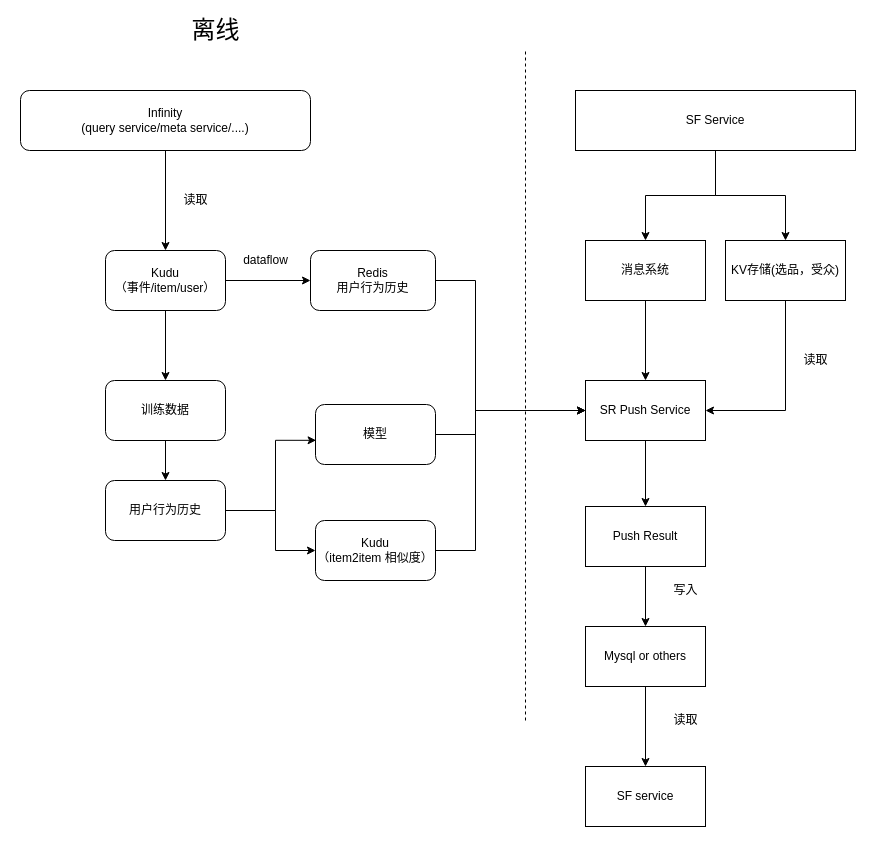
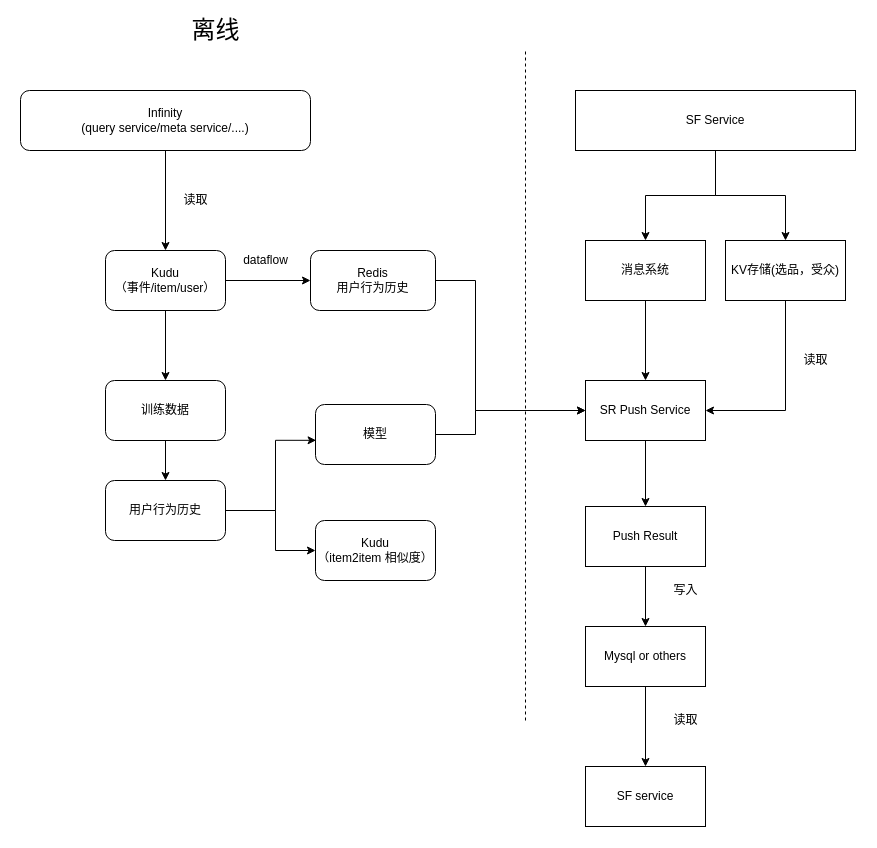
- <mxCell id="27" value="" style="edgeStyle=orthogonalEdgeStyle;rounded=0;orthogonalLoop=1;jettySize=auto;html=1;entryX=0;entryY=0.5;entryDx=0;entryDy=0;" edge="1" parent="1" source="28" target="20"><mxGeometry relative="1" as="geometry"><mxPoint x="515" y="550" as="targetPoint" /><Array as="points"><mxPoint x="475" y="550" /><mxPoint x="475" y="410" /></Array></mxGeometry></mxCell>
